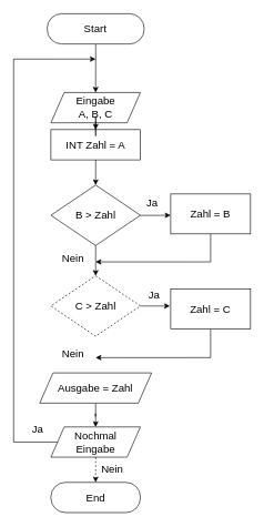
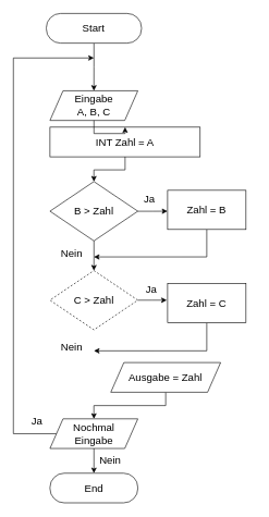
- <mxCell id="6" value="INT Zahl = A" style="rounded=0;whiteSpace=wrap;html=1;fontSize=16;" vertex="1" parent="2"><mxGeometry x="56.061" y="174.242" width="134.545" height="45.455" as="geometry" /></mxCell>
+ <mxCell id="6" value="INT Zahl = A" style="rounded=0;whiteSpace=wrap;html=1;fontSize=16;" vertex="1" parent="2"><mxGeometry x="56.061" y="174.242" width="230" height="45.455" as="geometry" /></mxCell>
- <mxCell id="15" value="Ausgabe = Zahl" style="shape=parallelogram;perimeter=parallelogramPerimeter;whiteSpace=wrap;html=1;fixedSize=1;fontSize=16;" vertex="1" parent="2"><mxGeometry x="39.238" y="540.005" width="168.182" height="45.455" as="geometry" /></mxCell>
+ <mxCell id="15" value="Ausgabe = Zahl" style="shape=parallelogram;perimeter=parallelogramPerimeter;whiteSpace=wrap;html=1;fixedSize=1;fontSize=16;" vertex="1" parent="2"><mxGeometry x="149.238" y="535.005" width="168.182" height="45.455" as="geometry" /></mxCell>
- <mxCell id="20" style="edgeStyle=orthogonalEdgeStyle;rounded=0;orthogonalLoop=1;jettySize=auto;html=1;entryX=0.5;entryY=0;entryDx=0;entryDy=0;fontSize=16;dashed=1;" edge="1" parent="2" source="18" target="19"><mxGeometry relative="1" as="geometry" /></mxCell>
+ <mxCell id="20" style="edgeStyle=orthogonalEdgeStyle;rounded=0;orthogonalLoop=1;jettySize=auto;html=1;entryX=0.5;entryY=0;entryDx=0;entryDy=0;fontSize=16;" edge="1" parent="2" source="18" target="19"><mxGeometry relative="1" as="geometry" /></mxCell>
